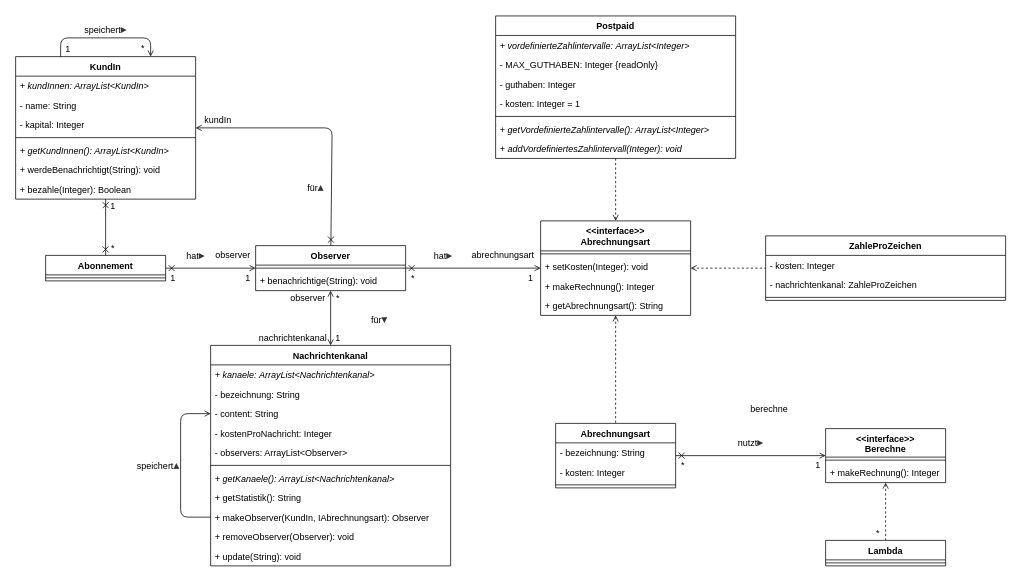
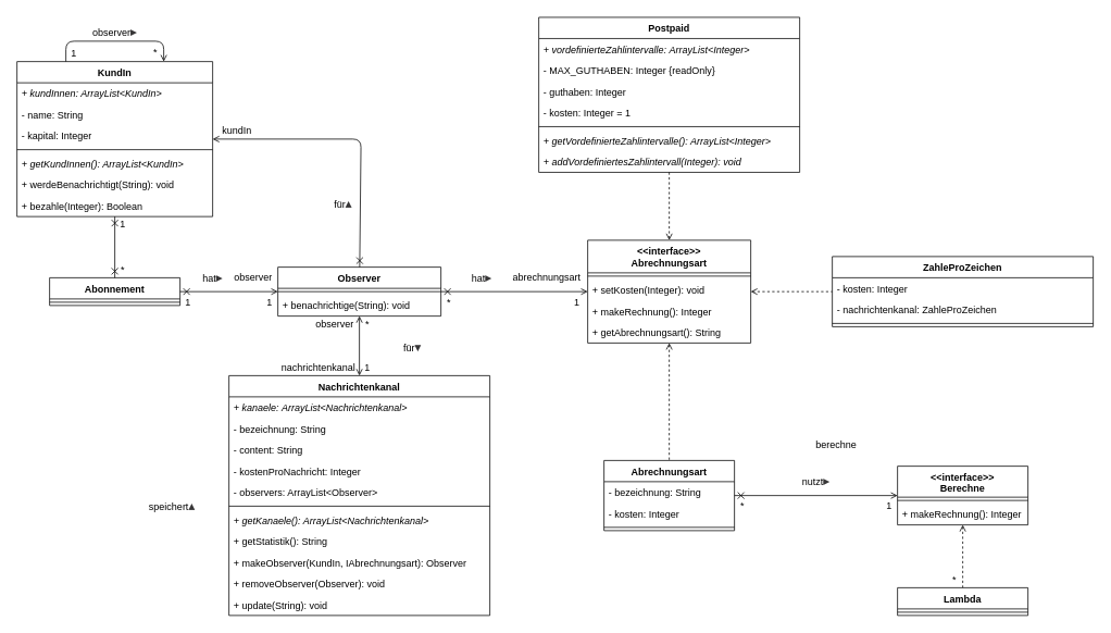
- <mxCell id="47" value="speichert&lt;span style=&quot;color: rgb(55 , 54 , 55)&quot;&gt;&lt;b&gt;&lt;font style=&quot;font-size: 14px&quot;&gt;▸&lt;/font&gt;&lt;/b&gt;&lt;/span&gt;" style="text;html=1;strokeColor=none;fillColor=none;align=center;verticalAlign=middle;whiteSpace=wrap;rounded=0;" parent="1" vertex="1"><mxGeometry x="100" y="23.75" width="80" height="30" as="geometry" /></mxCell>
+ <mxCell id="47" value="observer&lt;span style=&quot;color: rgb(55 , 54 , 55)&quot;&gt;&lt;b&gt;&lt;font style=&quot;font-size: 14px&quot;&gt;▸&lt;/font&gt;&lt;/b&gt;&lt;/span&gt;" style="text;html=1;strokeColor=none;fillColor=none;align=center;verticalAlign=middle;whiteSpace=wrap;rounded=0;" parent="1" vertex="1"><mxGeometry x="100" y="23.75" width="80" height="30" as="geometry" /></mxCell>
- <mxCell id="42" value="" style="endArrow=none;html=1;endFill=0;startArrow=open;startFill=0;entryX=0;entryY=0.5;entryDx=0;entryDy=0;exitX=0;exitY=0.5;exitDx=0;exitDy=0;" parent="30" source="33" target="39" edge="1"><mxGeometry width="50" height="50" relative="1" as="geometry"><mxPoint x="-40" y="70" as="sourcePoint" /><mxPoint x="-190" y="-375" as="targetPoint" /><Array as="points"><mxPoint x="-40" y="91" /><mxPoint x="-40" y="229" /></Array></mxGeometry></mxCell>
